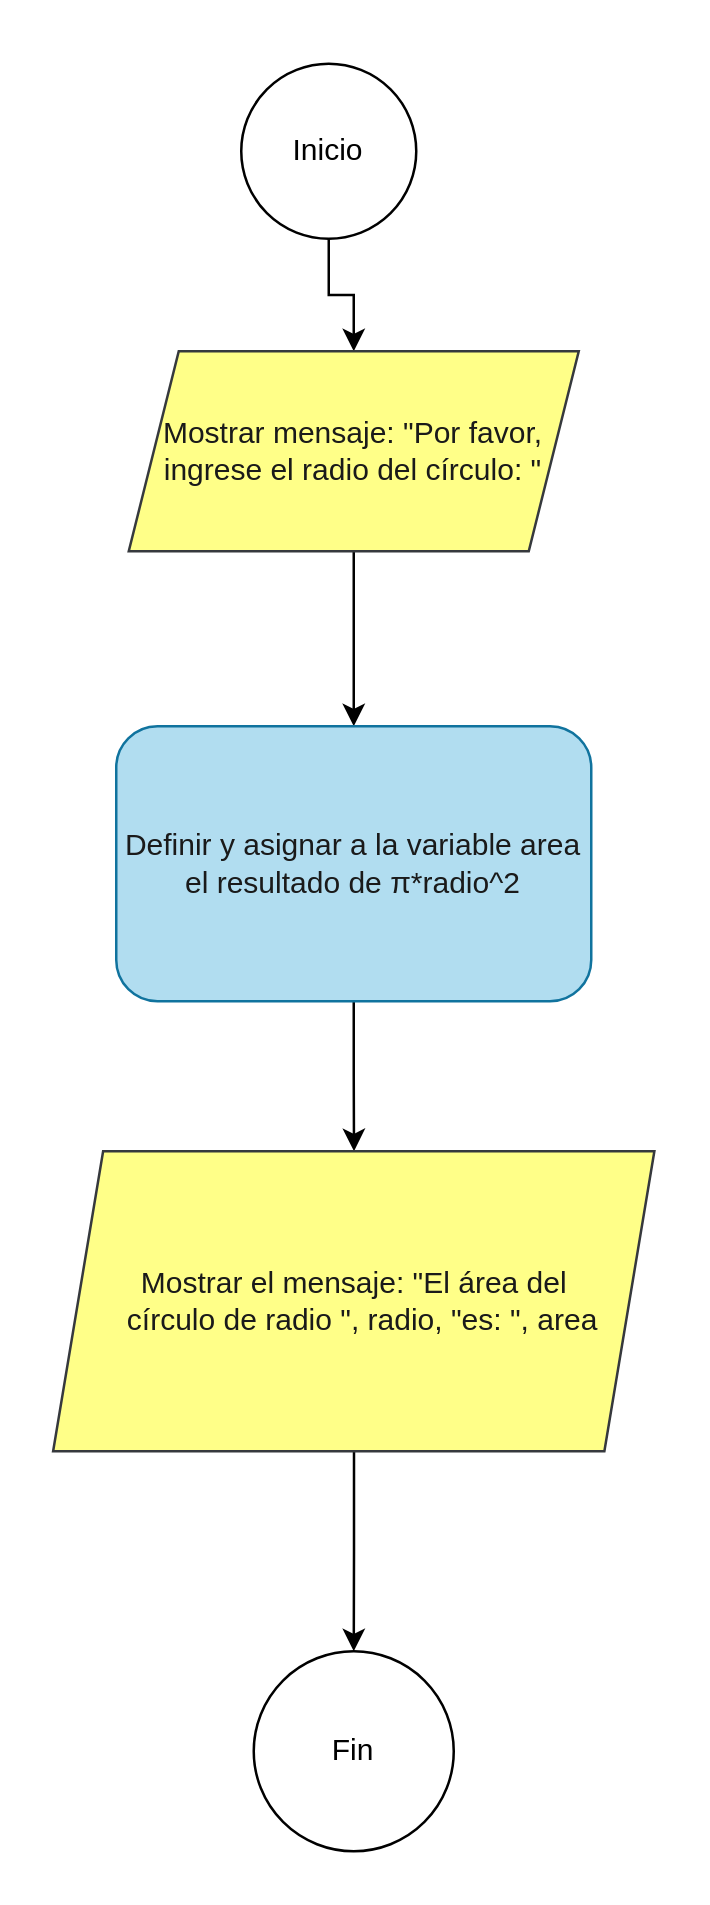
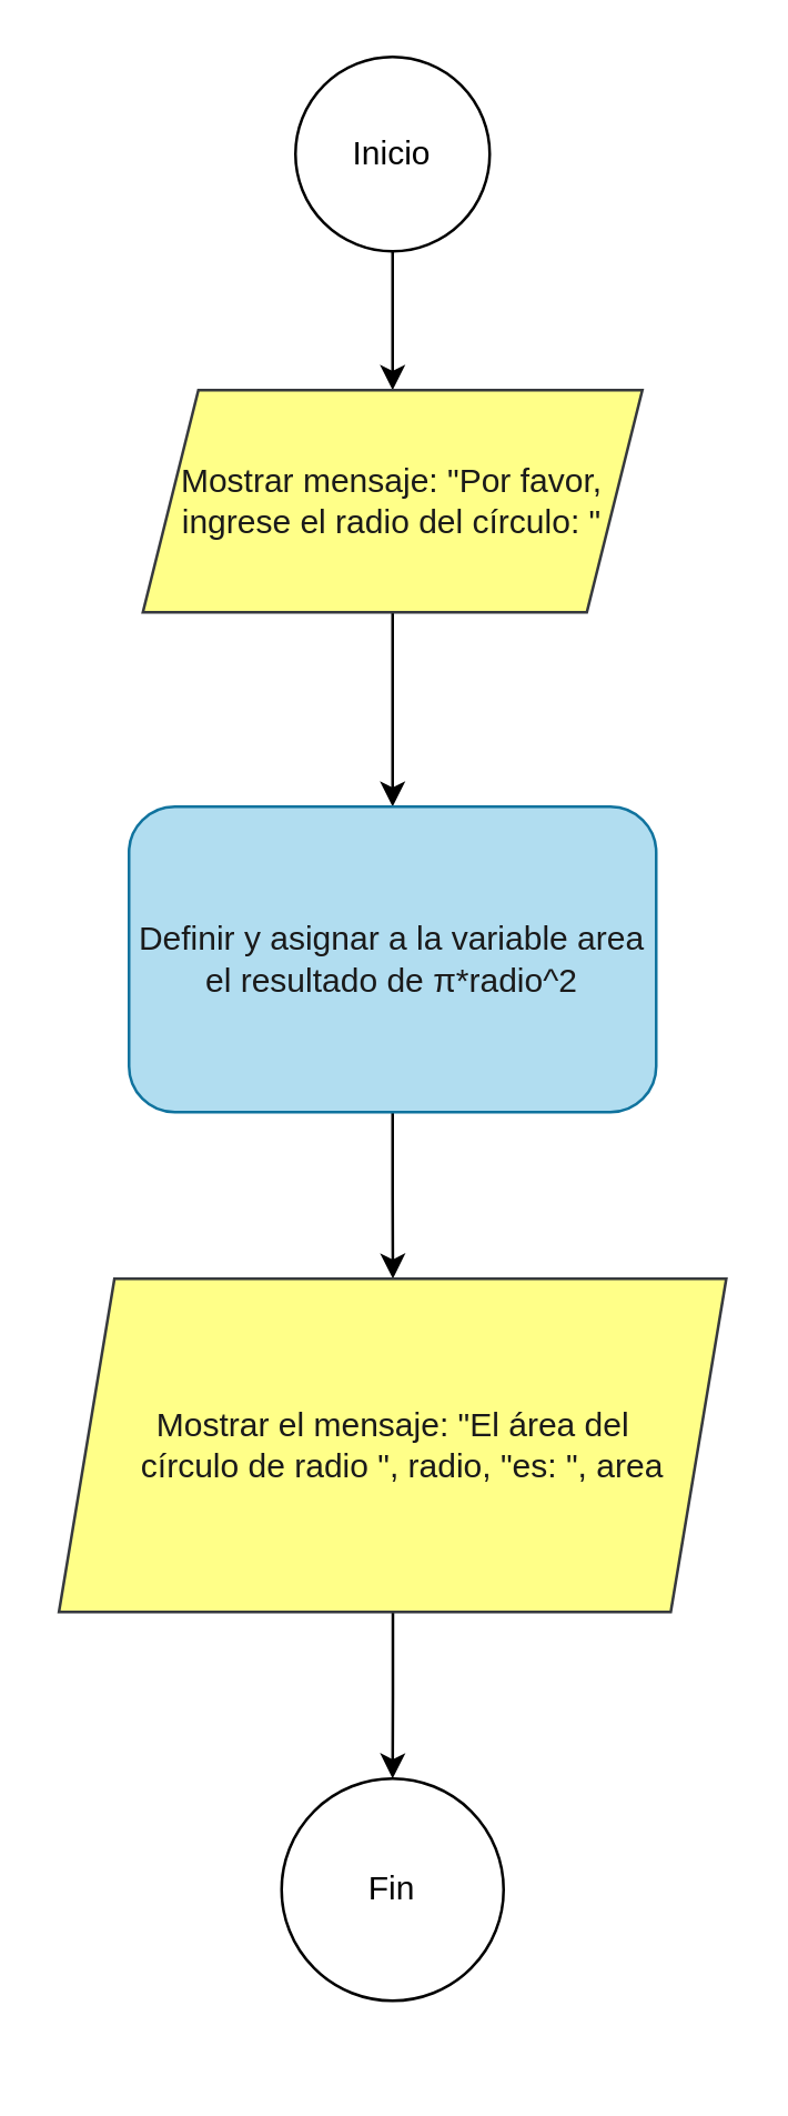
- <mxCell id="3" value="Inicio" style="ellipse;whiteSpace=wrap;html=1;aspect=fixed;" vertex="1" parent="1"><mxGeometry x="96" y="25" width="70" height="70" as="geometry" /></mxCell>
+ <mxCell id="3" value="Inicio" style="ellipse;whiteSpace=wrap;html=1;aspect=fixed;" vertex="1" parent="1"><mxGeometry x="106" y="20" width="70" height="70" as="geometry" /></mxCell>
- <mxCell id="10" value="Fin" style="ellipse;whiteSpace=wrap;html=1;" vertex="1" parent="1"><mxGeometry x="101" y="660" width="80" height="80" as="geometry" /></mxCell>
+ <mxCell id="10" value="Fin" style="ellipse;whiteSpace=wrap;html=1;" vertex="1" parent="1"><mxGeometry x="101" y="640" width="80" height="80" as="geometry" /></mxCell>
